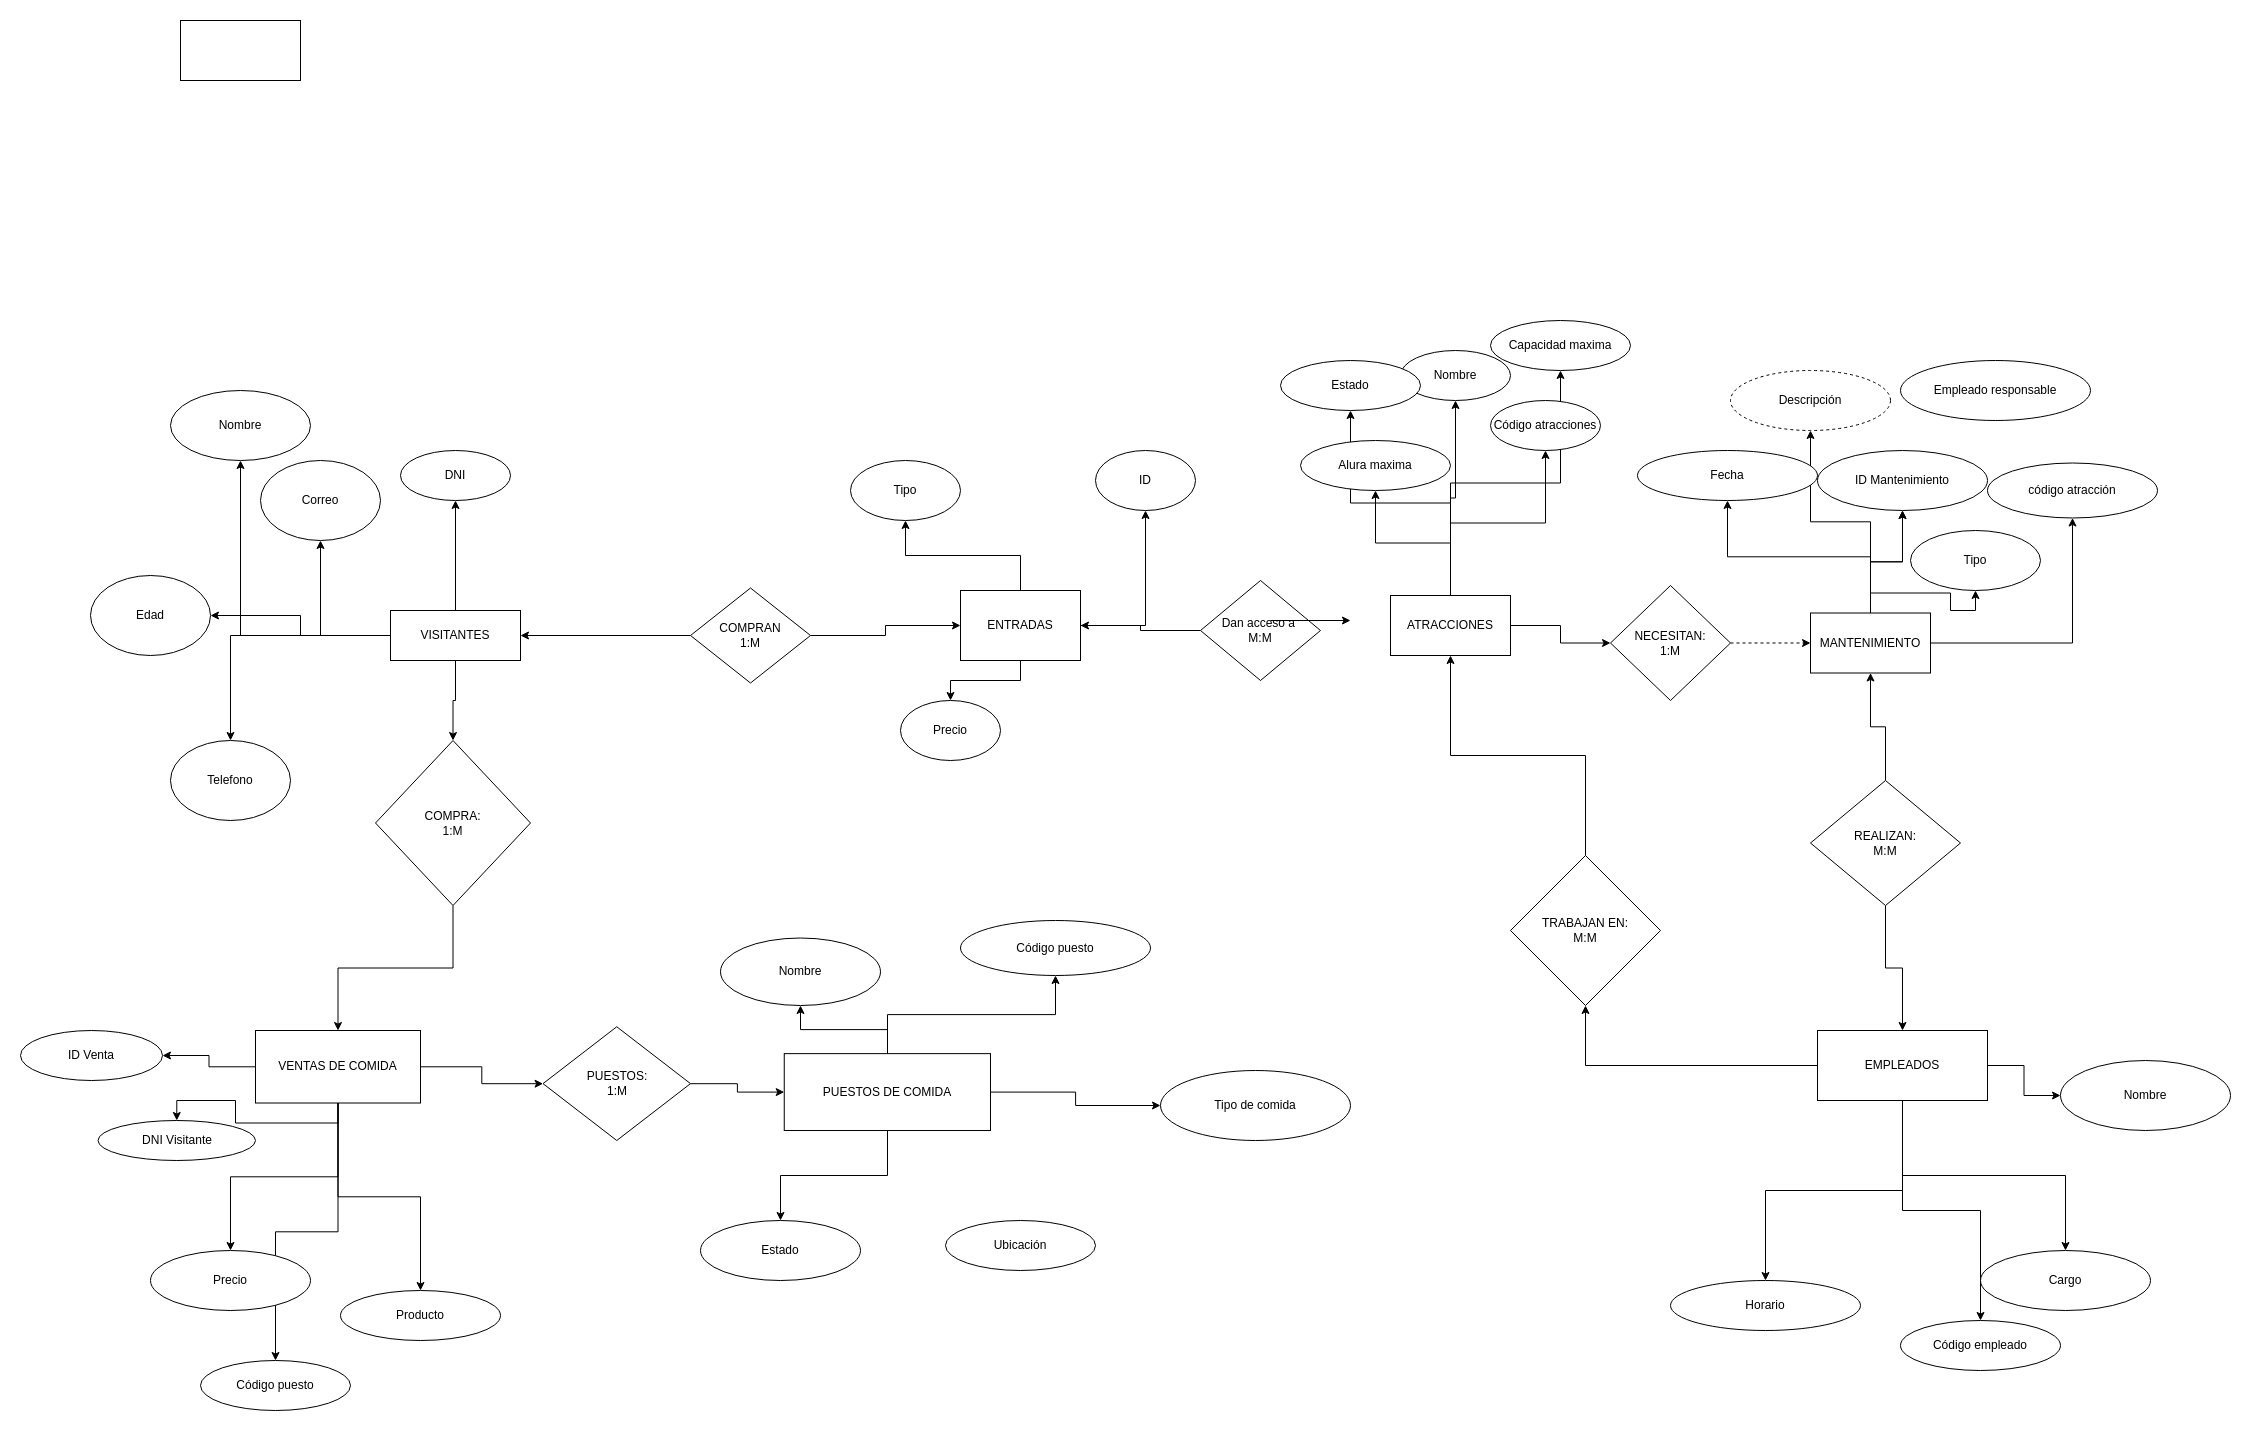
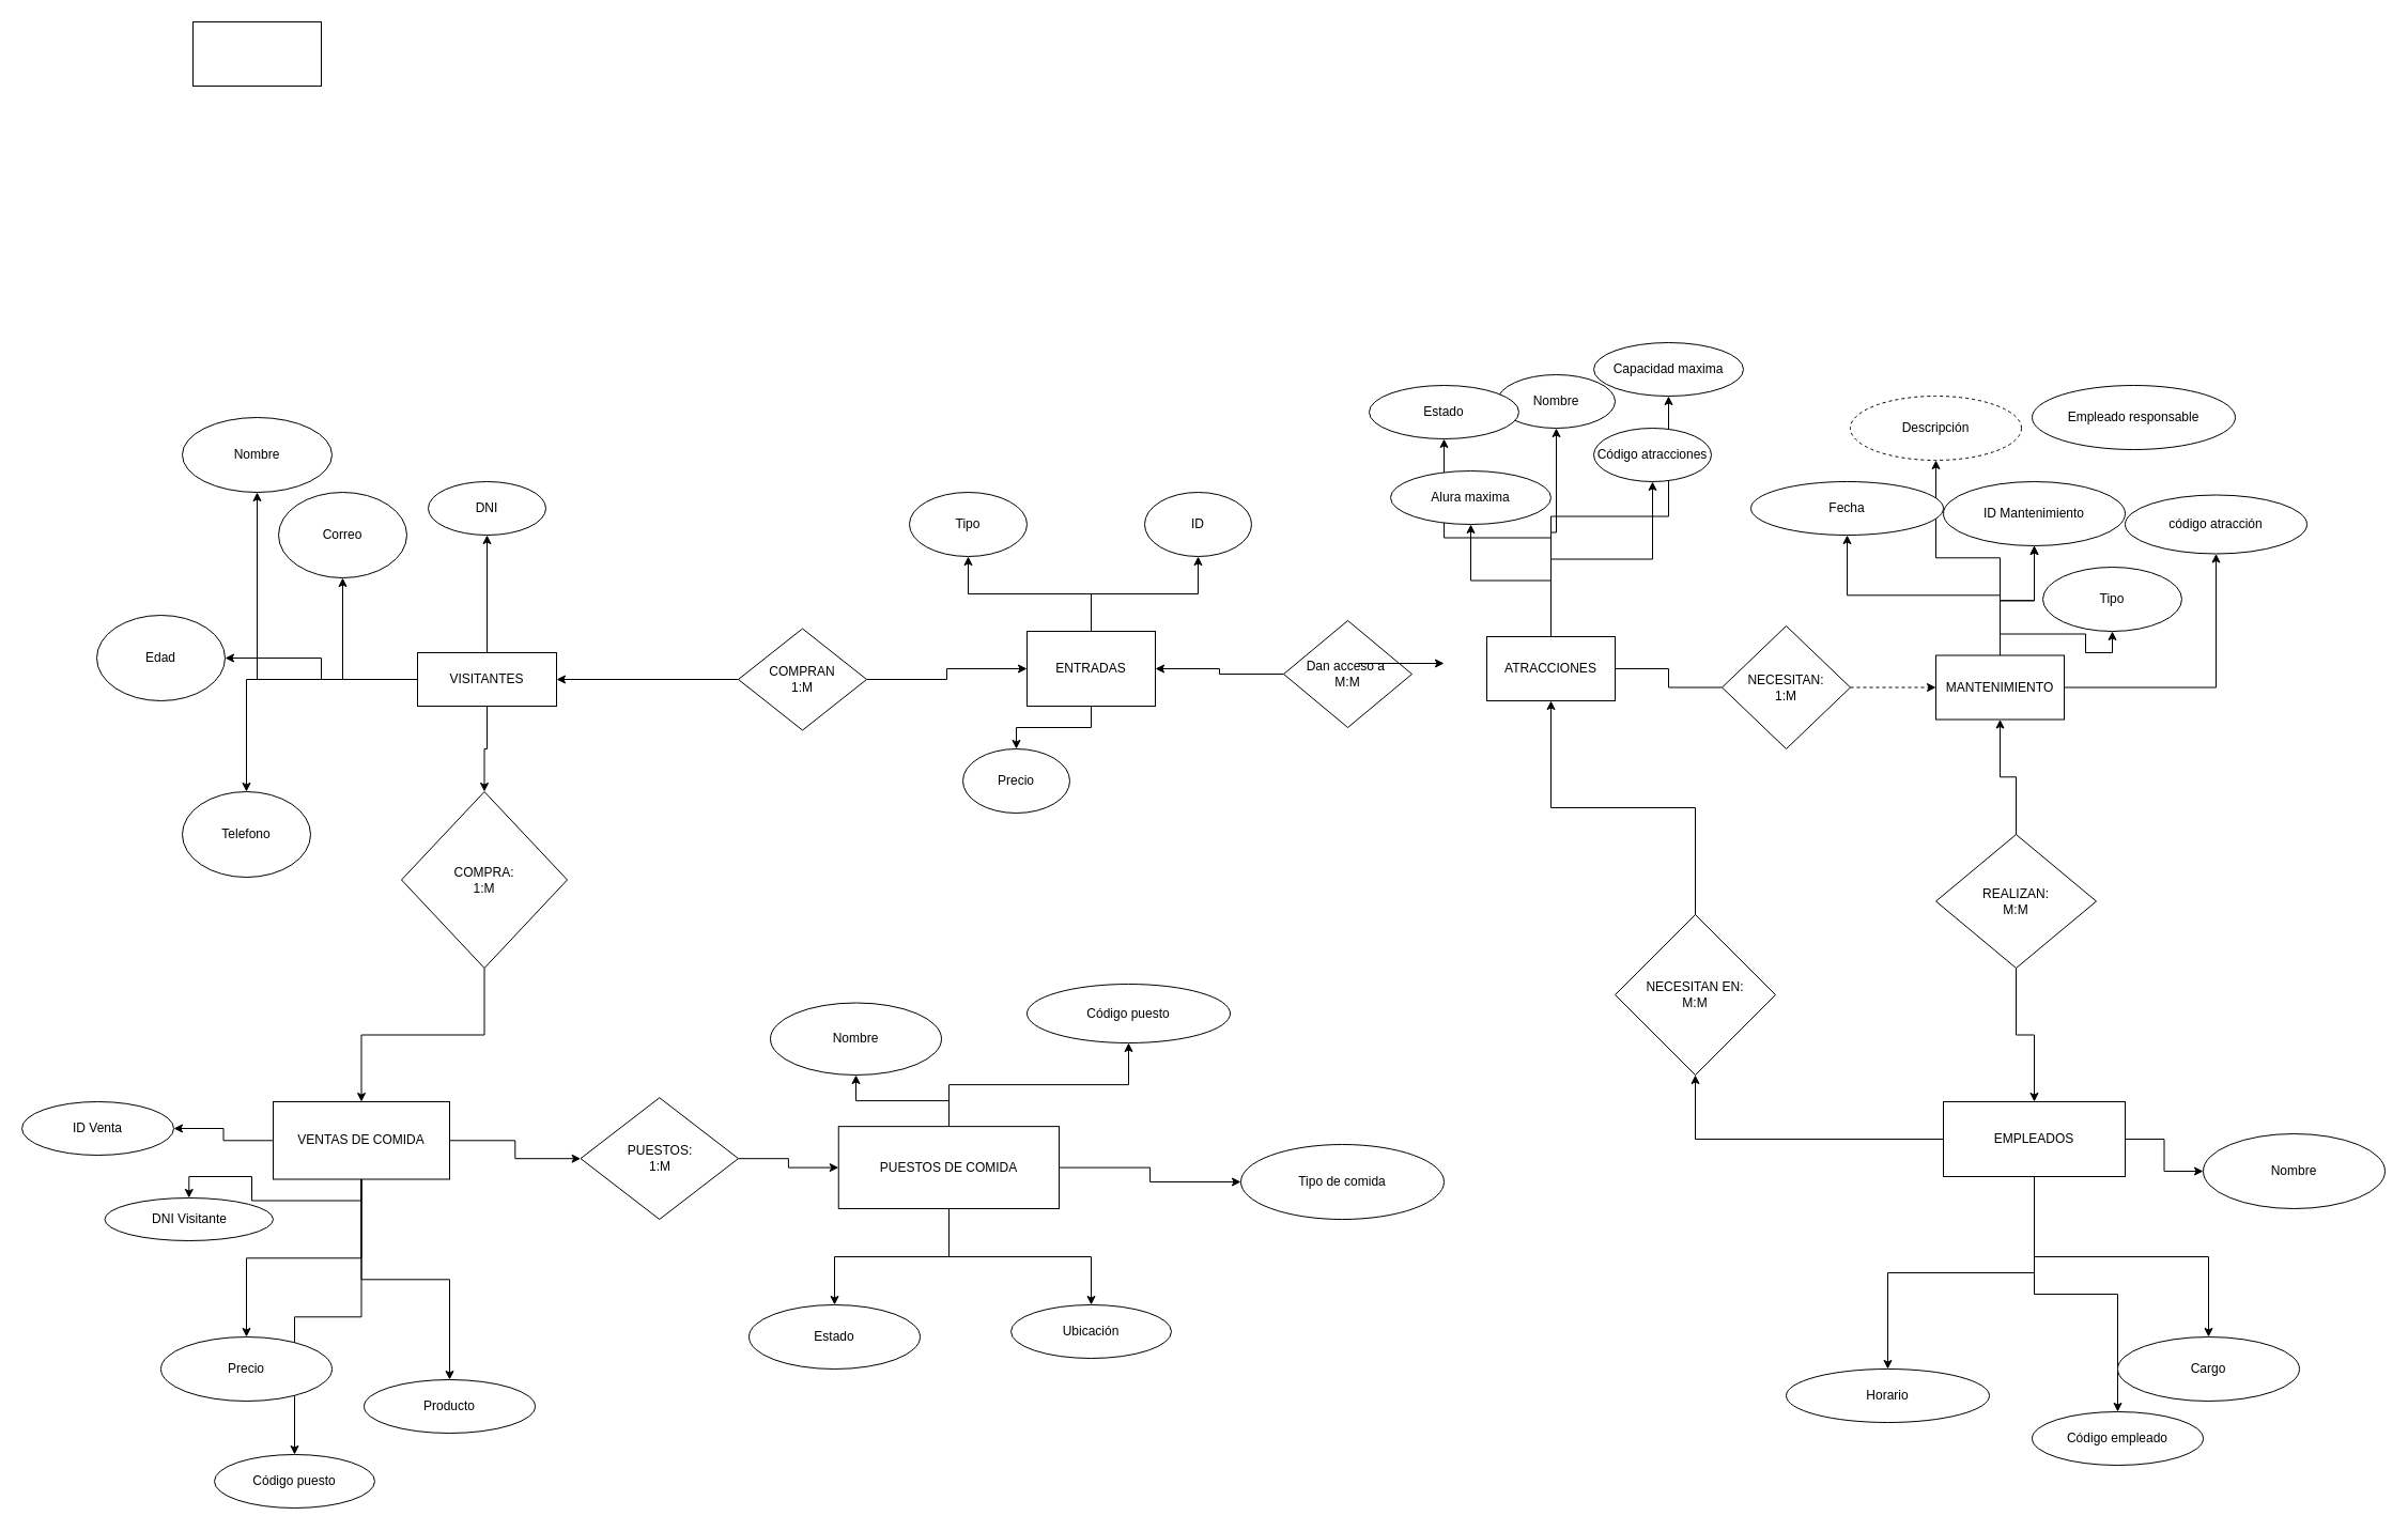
- <mxCell id="6" value="ID" style="ellipse;whiteSpace=wrap;html=1;" vertex="1" parent="1"><mxGeometry x="1095" y="450" width="100" height="60" as="geometry" /></mxCell>
+ <mxCell id="6" value="ID" style="ellipse;whiteSpace=wrap;html=1;" vertex="1" parent="1"><mxGeometry x="1070" y="460" width="100" height="60" as="geometry" /></mxCell>
- <mxCell id="30" value="" style="edgeStyle=orthogonalEdgeStyle;rounded=0;orthogonalLoop=1;jettySize=auto;html=1;" edge="1" parent="1" source="31" target="52"><mxGeometry relative="1" as="geometry" /></mxCell>
+ <mxCell id="30" value="" style="edgeStyle=orthogonalEdgeStyle;rounded=0;orthogonalLoop=1;jettySize=auto;html=1;endArrow=none;" edge="1" parent="1" source="31" target="52"><mxGeometry relative="1" as="geometry" /></mxCell>
- <mxCell id="50" value="TRABAJAN EN:&lt;div&gt;M:M&lt;/div&gt;" style="rhombus;whiteSpace=wrap;html=1;" vertex="1" parent="1"><mxGeometry x="1510" y="855" width="150" height="150" as="geometry" /></mxCell>
+ <mxCell id="50" value="NECESITAN EN:&lt;div&gt;M:M&lt;/div&gt;" style="rhombus;whiteSpace=wrap;html=1;" vertex="1" parent="1"><mxGeometry x="1510" y="855" width="150" height="150" as="geometry" /></mxCell>
+ <mxCell id="88" value="" style="edgeStyle=orthogonalEdgeStyle;rounded=0;orthogonalLoop=1;jettySize=auto;html=1;" edge="1" parent="1" source="90" target="94"><mxGeometry relative="1" as="geometry" /></mxCell>
